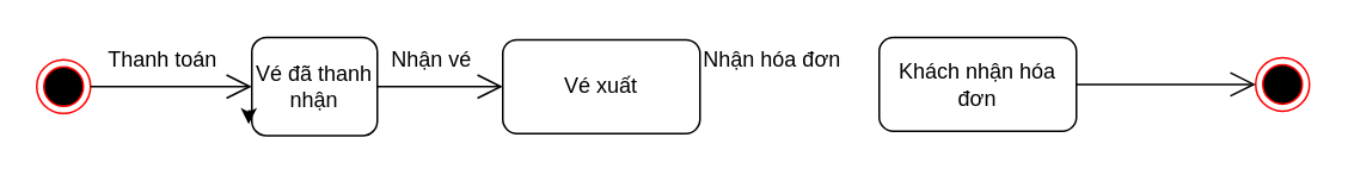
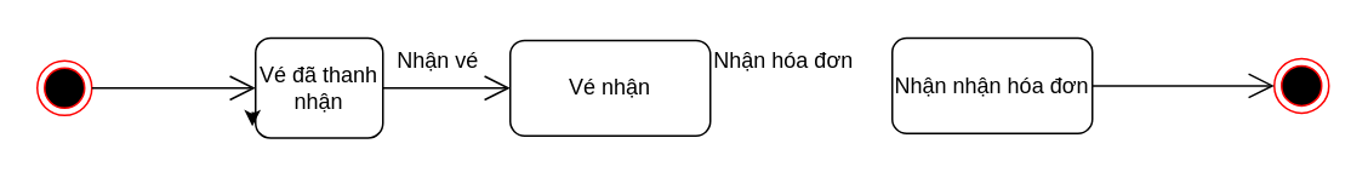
- <mxCell id="6" value="Thanh toán" style="text;html=1;align=center;verticalAlign=middle;resizable=0;points=[];autosize=1;" parent="1" vertex="1"><mxGeometry x="50" y="23" width="80" height="20" as="geometry" /></mxCell>
- <mxCell id="10" value="Khách nhận hóa đơn" style="rounded=1;whiteSpace=wrap;html=1;" parent="1" vertex="1"><mxGeometry x="490" y="20.5" width="110" height="52.5" as="geometry" /></mxCell>
+ <mxCell id="10" value="Nhận nhận hóa đơn" style="rounded=1;whiteSpace=wrap;html=1;" parent="1" vertex="1"><mxGeometry x="490" y="20.5" width="110" height="52.5" as="geometry" /></mxCell>
- <mxCell id="8" value="Vé xuất" style="rounded=1;whiteSpace=wrap;html=1;" parent="1" vertex="1"><mxGeometry x="280" y="21.75" width="110" height="52.5" as="geometry" /></mxCell>
+ <mxCell id="8" value="Vé nhận" style="rounded=1;whiteSpace=wrap;html=1;" parent="1" vertex="1"><mxGeometry x="280" y="21.75" width="110" height="52.5" as="geometry" /></mxCell>
